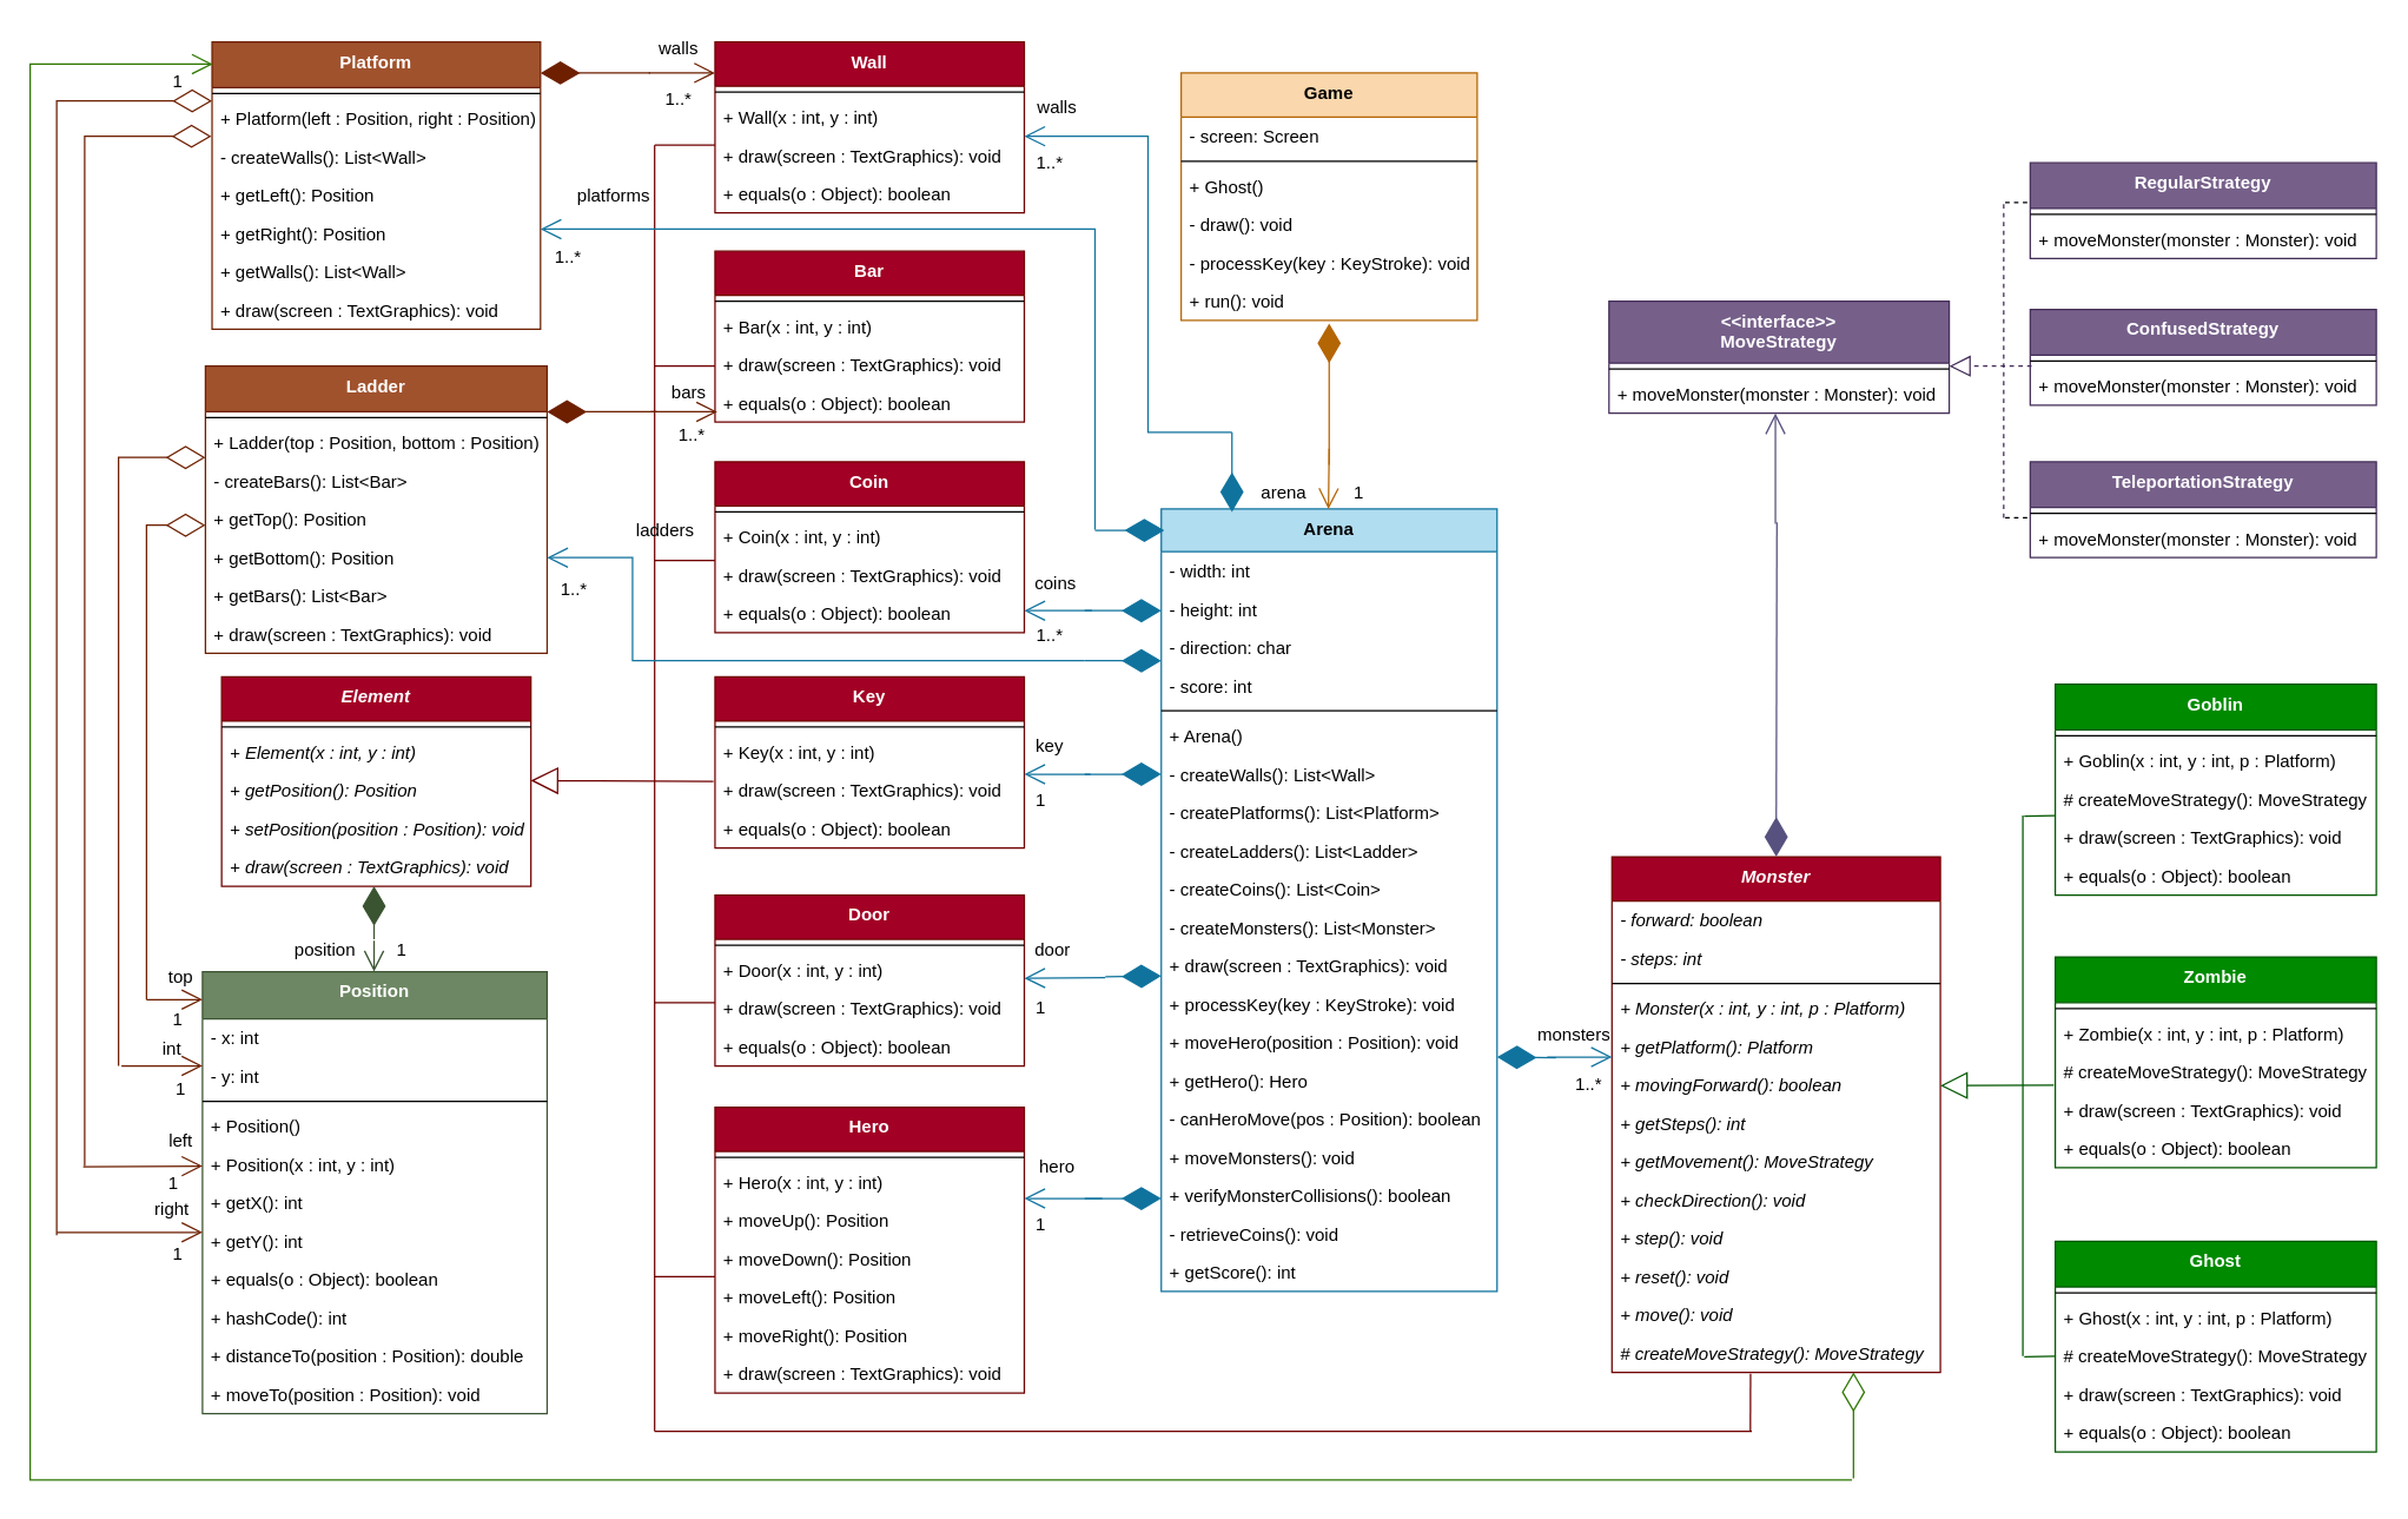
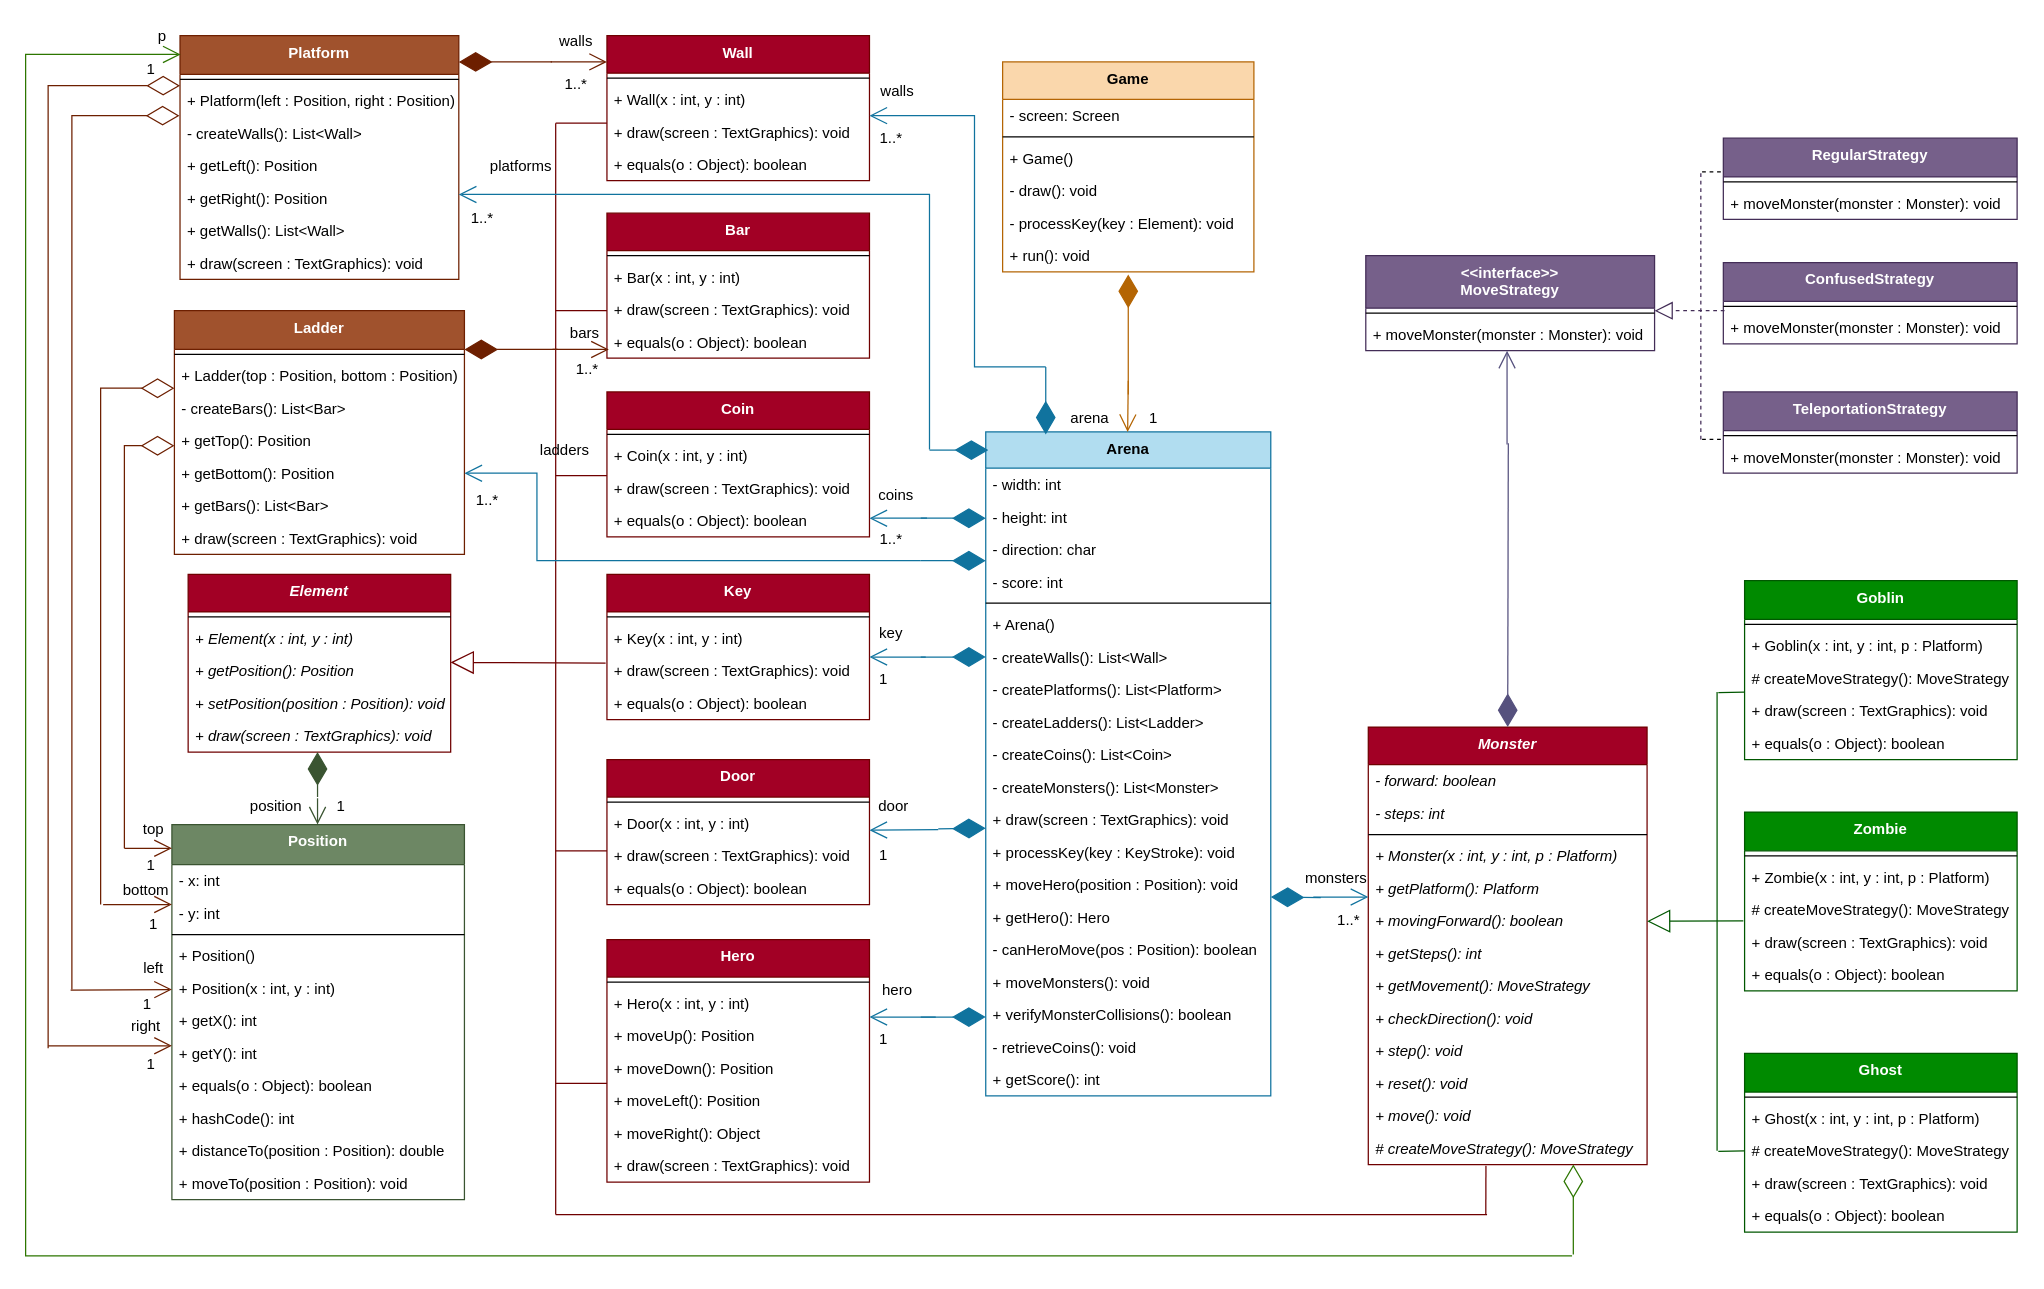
+ <mxCell id="217" value="p" style="text;html=1;align=center;verticalAlign=middle;resizable=0;points=[];autosize=1;strokeColor=none;fillColor=none;" vertex="1" parent="1"><mxGeometry x="120" y="20" width="17" height="18" as="geometry" /></mxCell>
- <mxCell id="129" value="+ Ghost()" style="text;strokeColor=none;fillColor=none;align=left;verticalAlign=top;spacingLeft=4;spacingRight=4;overflow=hidden;rotatable=0;points=[[0,0.5],[1,0.5]];portConstraint=eastwest;" vertex="1" parent="126"><mxGeometry y="64" width="201" height="26" as="geometry" /></mxCell>
+ <mxCell id="129" value="+ Game()" style="text;strokeColor=none;fillColor=none;align=left;verticalAlign=top;spacingLeft=4;spacingRight=4;overflow=hidden;rotatable=0;points=[[0,0.5],[1,0.5]];portConstraint=eastwest;" vertex="1" parent="126"><mxGeometry y="64" width="201" height="26" as="geometry" /></mxCell>
- <mxCell id="131" value="- processKey(key : KeyStroke): void" style="text;strokeColor=none;fillColor=none;align=left;verticalAlign=top;spacingLeft=4;spacingRight=4;overflow=hidden;rotatable=0;points=[[0,0.5],[1,0.5]];portConstraint=eastwest;" vertex="1" parent="126"><mxGeometry y="116" width="201" height="26" as="geometry" /></mxCell>
+ <mxCell id="131" value="- processKey(key : Element): void" style="text;strokeColor=none;fillColor=none;align=left;verticalAlign=top;spacingLeft=4;spacingRight=4;overflow=hidden;rotatable=0;points=[[0,0.5],[1,0.5]];portConstraint=eastwest;" vertex="1" parent="126"><mxGeometry y="116" width="201" height="26" as="geometry" /></mxCell>
- <mxCell id="223" value="int" style="text;html=1;align=center;verticalAlign=middle;resizable=0;points=[];autosize=1;strokeColor=none;fillColor=none;" vertex="1" parent="1"><mxGeometry x="92.5" y="703" width="47" height="18" as="geometry" /></mxCell>
+ <mxCell id="223" value="bottom" style="text;html=1;align=center;verticalAlign=middle;resizable=0;points=[];autosize=1;strokeColor=none;fillColor=none;" vertex="1" parent="1"><mxGeometry x="92.5" y="703" width="47" height="18" as="geometry" /></mxCell>
- <mxCell id="54" value="+ moveRight(): Position" style="text;strokeColor=none;fillColor=none;align=left;verticalAlign=top;spacingLeft=4;spacingRight=4;overflow=hidden;rotatable=0;points=[[0,0.5],[1,0.5]];portConstraint=eastwest;fontStyle=0" vertex="1" parent="48"><mxGeometry y="142" width="210" height="26" as="geometry" /></mxCell>
+ <mxCell id="54" value="+ moveRight(): Object" style="text;strokeColor=none;fillColor=none;align=left;verticalAlign=top;spacingLeft=4;spacingRight=4;overflow=hidden;rotatable=0;points=[[0,0.5],[1,0.5]];portConstraint=eastwest;fontStyle=0" vertex="1" parent="48"><mxGeometry y="142" width="210" height="26" as="geometry" /></mxCell>
